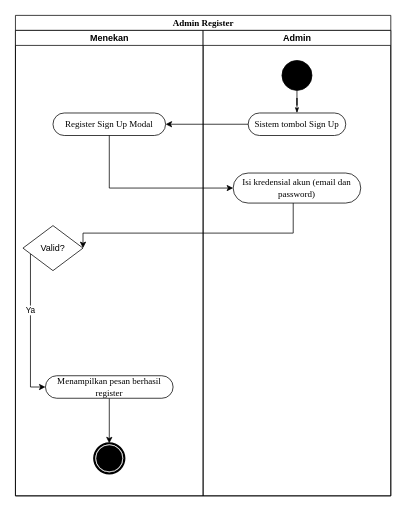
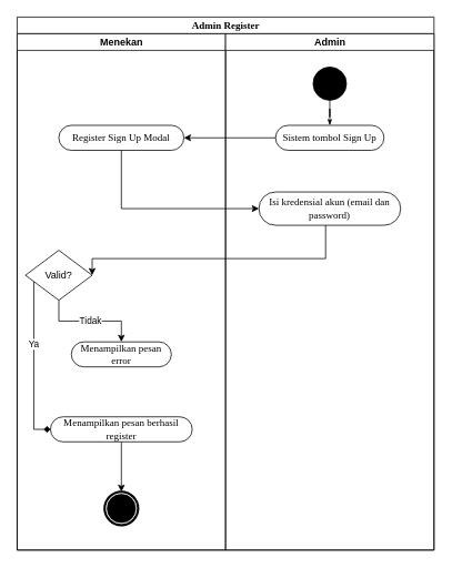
+ <mxCell id="5" value="Tidak" style="edgeStyle=orthogonalEdgeStyle;rounded=0;orthogonalLoop=1;jettySize=auto;html=1;" edge="1" parent="3" source="7" target="8"><mxGeometry relative="1" as="geometry" /></mxCell>
+ <mxCell id="8" value="Menampilkan pesan error" style="whiteSpace=wrap;html=1;fontFamily=Verdana;rounded=1;shadow=0;comic=0;labelBackgroundColor=none;strokeWidth=1;arcSize=50;" vertex="1" parent="3"><mxGeometry x="65" y="370" width="120" height="30" as="geometry" /></mxCell>
- <mxCell id="6" value="Ya" style="edgeStyle=orthogonalEdgeStyle;rounded=0;orthogonalLoop=1;jettySize=auto;html=1;entryX=0;entryY=0.5;entryDx=0;entryDy=0;" edge="1" parent="3" source="7" target="10"><mxGeometry x="-0.245" relative="1" as="geometry"><Array as="points"><mxPoint x="20" y="270" /><mxPoint x="20" y="475" /></Array><mxPoint as="offset" /></mxGeometry></mxCell>
+ <mxCell id="6" value="Ya" style="edgeStyle=orthogonalEdgeStyle;rounded=0;orthogonalLoop=1;jettySize=auto;html=1;entryX=0;entryY=0.5;entryDx=0;entryDy=0;endArrow=diamond;" edge="1" parent="3" source="7" target="10"><mxGeometry x="-0.245" relative="1" as="geometry"><Array as="points"><mxPoint x="20" y="270" /><mxPoint x="20" y="475" /></Array><mxPoint as="offset" /></mxGeometry></mxCell>
